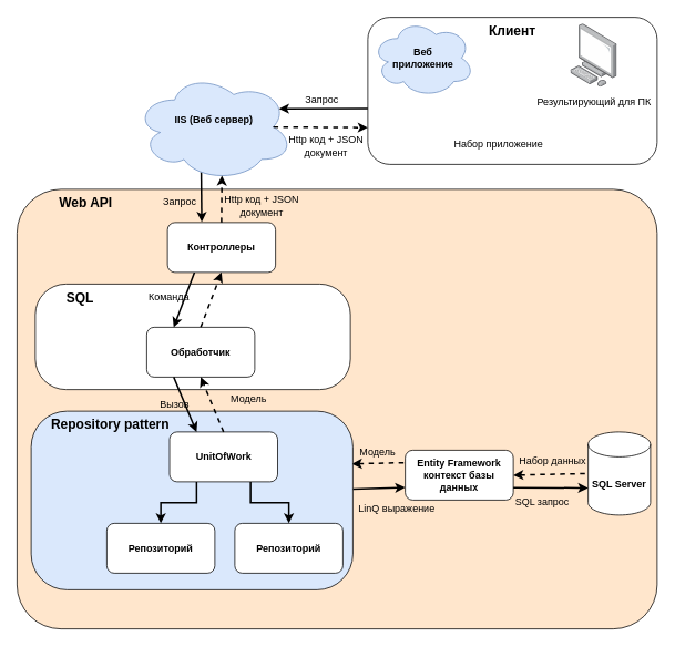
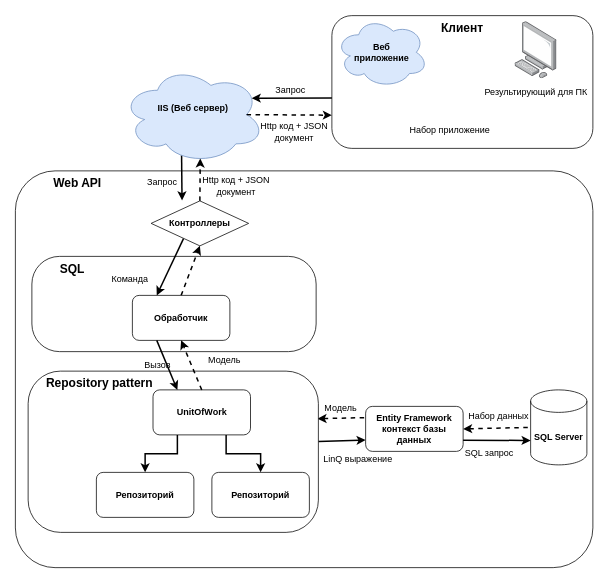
- <mxCell id="7" value="Контроллеры" style="rounded=1;whiteSpace=wrap;html=1;fontStyle=1;size=20;" parent="1" vertex="1"><mxGeometry x="201" y="267" width="130" height="60" as="geometry" /></mxCell>
+ <mxCell id="7" value="Контроллеры" style="rhombus;whiteSpace=wrap;html=1;fontStyle=1;size=20;" parent="1" vertex="1"><mxGeometry x="201" y="267" width="130" height="60" as="geometry" /></mxCell>
- <mxCell id="14" value="Команда" style="text;html=1;strokeColor=none;fillColor=none;align=center;verticalAlign=middle;whiteSpace=wrap;rounded=0;" vertex="1" parent="1"><mxGeometry x="173" y="342" width="60" height="30" as="geometry" /></mxCell>
+ <mxCell id="14" value="Команда" style="text;html=1;strokeColor=none;fillColor=none;align=center;verticalAlign=middle;whiteSpace=wrap;rounded=0;" vertex="1" parent="1"><mxGeometry x="143" y="357" width="60" height="30" as="geometry" /></mxCell>
- <mxCell id="2" value="&lt;font style=&quot;font-size: 16px;&quot;&gt;&lt;b style=&quot;font-size: 16px;&quot;&gt;&lt;span style=&quot;white-space: pre; font-size: 16px;&quot;&gt;&#09;&lt;/span&gt;&amp;nbsp; &amp;nbsp;Web API&lt;/b&gt;&lt;/font&gt;" style="rounded=1;whiteSpace=wrap;html=1;verticalAlign=top;align=left;fontSize=16;arcSize=10;fillColor=#ffe6cc;" parent="1" vertex="1"><mxGeometry x="20" y="227" width="770" height="529" as="geometry" /></mxCell>
+ <mxCell id="2" value="&lt;font style=&quot;font-size: 16px;&quot;&gt;&lt;b style=&quot;font-size: 16px;&quot;&gt;&lt;span style=&quot;white-space: pre; font-size: 16px;&quot;&gt;&#09;&lt;/span&gt;&amp;nbsp; &amp;nbsp;Web API&lt;/b&gt;&lt;/font&gt;" style="rounded=1;whiteSpace=wrap;html=1;verticalAlign=top;align=left;fontSize=16;arcSize=10;" parent="1" vertex="1"><mxGeometry x="20" y="227" width="770" height="529" as="geometry" /></mxCell>
- <mxCell id="37" value="&lt;font style=&quot;font-size: 16px;&quot;&gt;&lt;b&gt;&amp;nbsp; &amp;nbsp; &amp;nbsp;Repository pattern&lt;/b&gt;&lt;/font&gt;" style="rounded=1;whiteSpace=wrap;html=1;horizontal=1;verticalAlign=top;align=left;arcSize=20;fillColor=#dae8fc;" vertex="1" parent="36"><mxGeometry width="387" height="215" as="geometry" /></mxCell>
+ <mxCell id="37" value="&lt;font style=&quot;font-size: 16px;&quot;&gt;&lt;b&gt;&amp;nbsp; &amp;nbsp; &amp;nbsp;Repository pattern&lt;/b&gt;&lt;/font&gt;" style="rounded=1;whiteSpace=wrap;html=1;horizontal=1;verticalAlign=top;align=left;arcSize=20;" vertex="1" parent="36"><mxGeometry width="387" height="215" as="geometry" /></mxCell>
